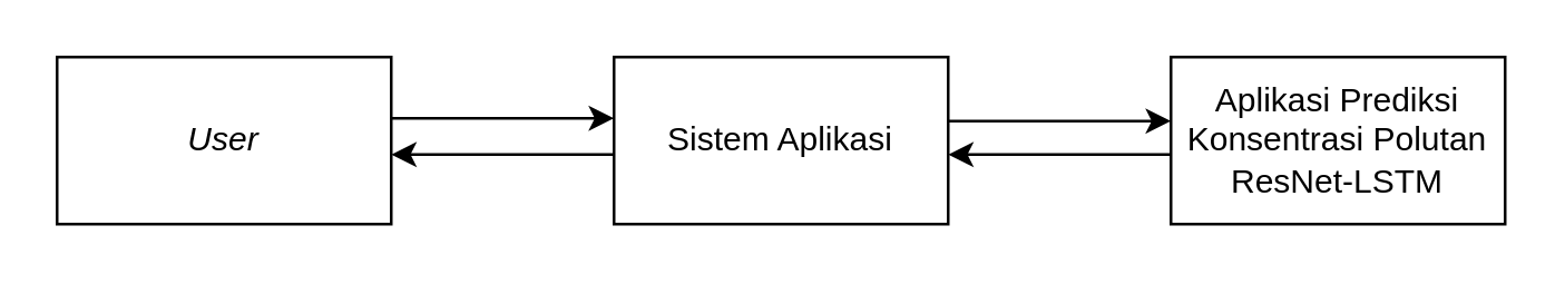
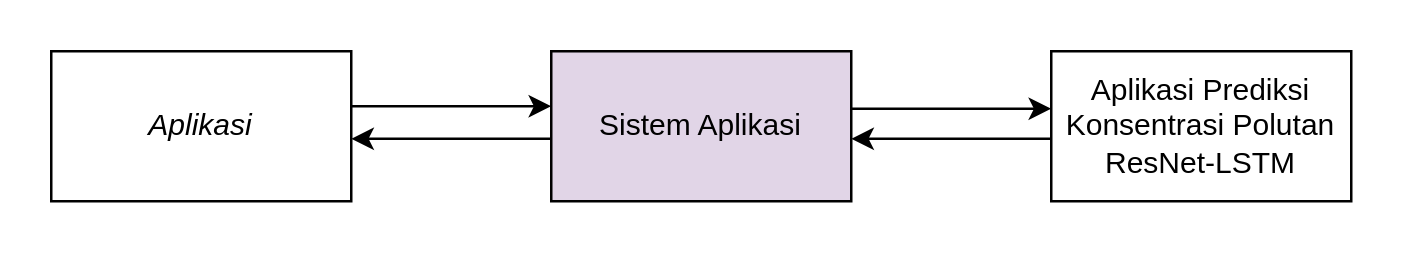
- <mxCell id="8" value="&lt;i&gt;User&lt;/i&gt;" style="rounded=0;whiteSpace=wrap;html=1;" parent="1" vertex="1"><mxGeometry x="20" y="20" width="120" height="60" as="geometry" /></mxCell>
+ <mxCell id="8" value="&lt;i&gt;Aplikasi&lt;/i&gt;" style="rounded=0;whiteSpace=wrap;html=1;" parent="1" vertex="1"><mxGeometry x="20" y="20" width="120" height="60" as="geometry" /></mxCell>
- <mxCell id="6" value="Sistem Aplikasi" style="rounded=0;whiteSpace=wrap;html=1;" parent="1" vertex="1"><mxGeometry x="220" y="20" width="120" height="60" as="geometry" /></mxCell>
+ <mxCell id="6" value="Sistem Aplikasi" style="rounded=0;whiteSpace=wrap;html=1;fillColor=#e1d5e7;" parent="1" vertex="1"><mxGeometry x="220" y="20" width="120" height="60" as="geometry" /></mxCell>
